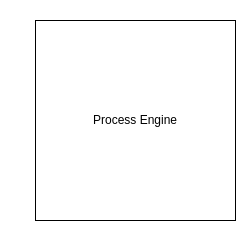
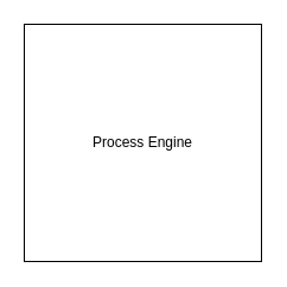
- <mxCell id="2" value="Process Engine" style="whiteSpace=wrap;html=1;aspect=fixed;" vertex="1" parent="1"><mxGeometry x="35" y="20" width="200" height="200" as="geometry" /></mxCell>
+ <mxCell id="2" value="Process Engine" style="whiteSpace=wrap;html=1;aspect=fixed;" vertex="1" parent="1"><mxGeometry x="20" y="20" width="200" height="200" as="geometry" /></mxCell>
